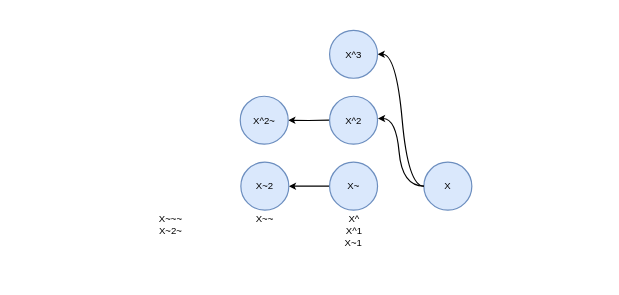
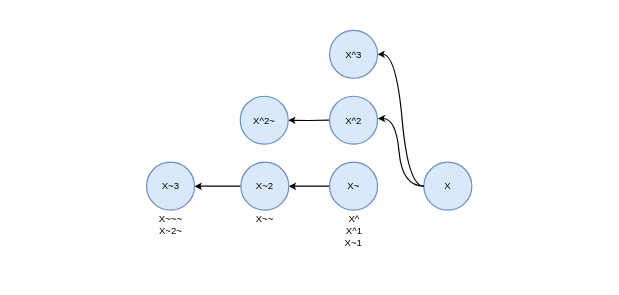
+ <mxCell id="6" value="&lt;span style=&quot;font-size: 16px;&quot;&gt;X~3&lt;/span&gt;" style="ellipse;whiteSpace=wrap;html=1;aspect=fixed;strokeWidth=2;fillColor=#dae8fc;strokeColor=#6c8ebf;" vertex="1" parent="1"><mxGeometry x="243.75" y="270" width="80" height="80" as="geometry" /></mxCell>
+ <mxCell id="7" style="edgeStyle=orthogonalEdgeStyle;rounded=0;orthogonalLoop=1;jettySize=auto;html=1;entryX=1;entryY=0.5;entryDx=0;entryDy=0;strokeWidth=2;" edge="1" parent="1" source="8" target="6"><mxGeometry relative="1" as="geometry" /></mxCell>
